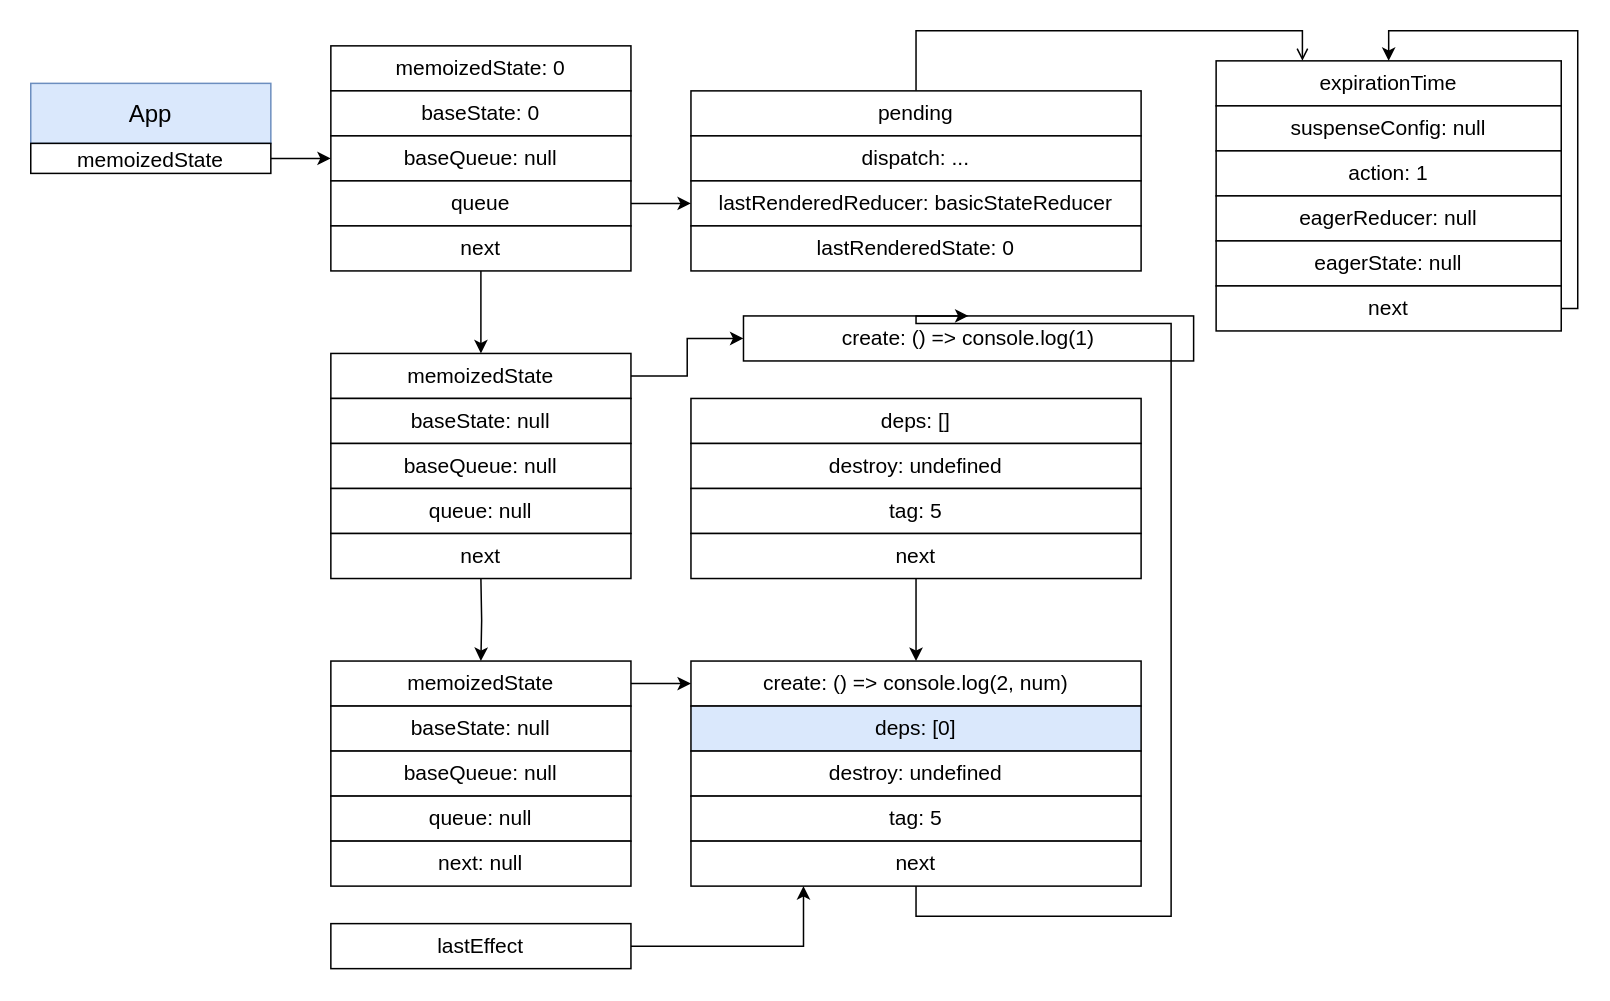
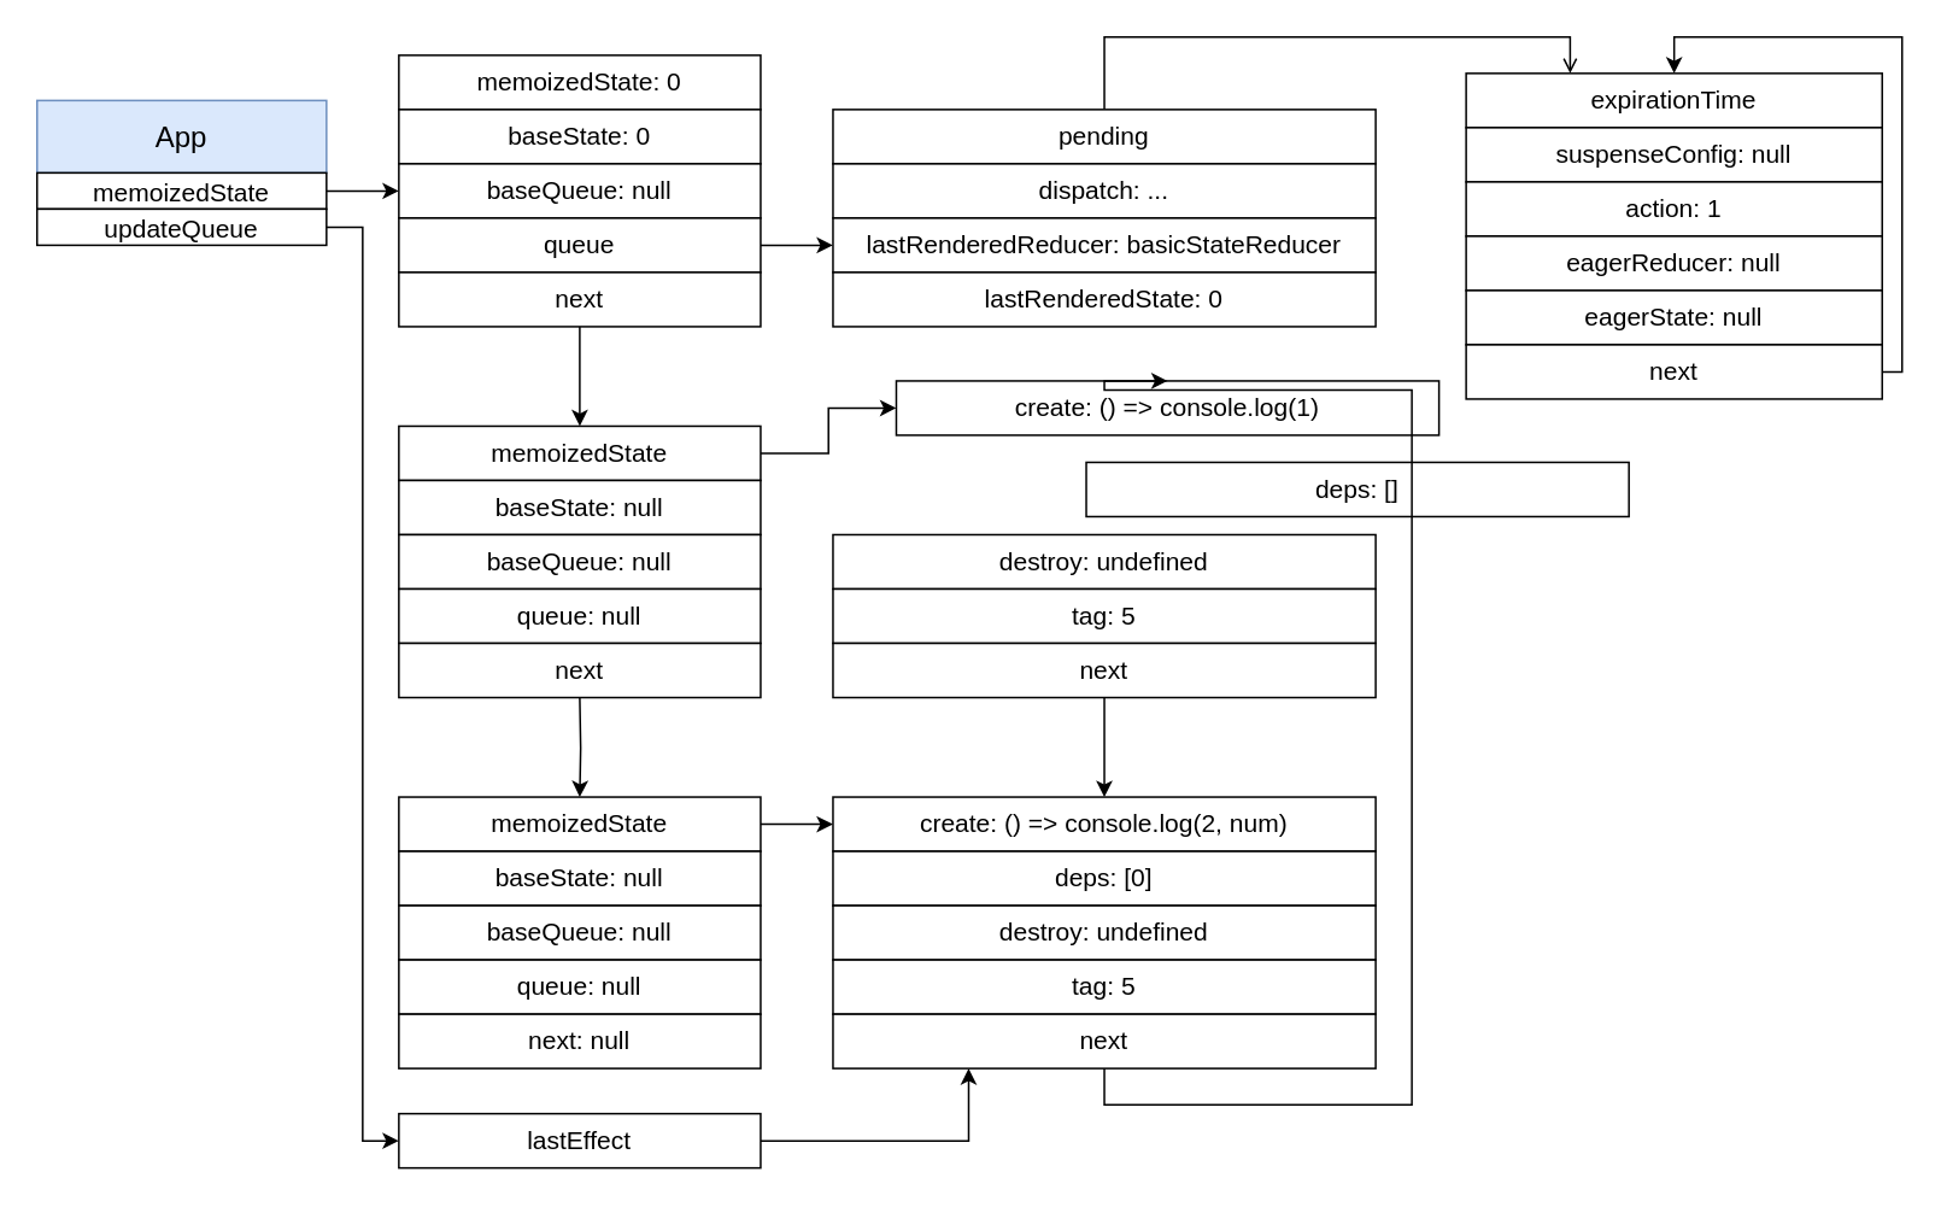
+ <mxCell id="36" value="&lt;font style=&quot;font-size: 14px&quot;&gt;updateQueue&lt;/font&gt;" style="rounded=0;whiteSpace=wrap;html=1;fontSize=16;" parent="1" vertex="1"><mxGeometry x="20" y="115" width="160" height="20" as="geometry" /></mxCell>
- <mxCell id="24" value="deps: []" style="rounded=0;whiteSpace=wrap;html=1;fontSize=14;" parent="1" vertex="1"><mxGeometry x="460" y="265" width="300" height="30" as="geometry" /></mxCell>
+ <mxCell id="24" value="deps: []" style="rounded=0;whiteSpace=wrap;html=1;fontSize=14;" parent="1" vertex="1"><mxGeometry x="600" y="255" width="300" height="30" as="geometry" /></mxCell>
+ <mxCell id="35" style="edgeStyle=orthogonalEdgeStyle;rounded=0;orthogonalLoop=1;jettySize=auto;html=1;exitX=1;exitY=0.5;exitDx=0;exitDy=0;entryX=0;entryY=0.5;entryDx=0;entryDy=0;" parent="1" source="36" target="38" edge="1"><mxGeometry relative="1" as="geometry" /></mxCell>
- <mxCell id="30" value="deps: [0]" style="rounded=0;whiteSpace=wrap;html=1;fontSize=14;fillColor=#dae8fc;" parent="1" vertex="1"><mxGeometry x="460" y="470" width="300" height="30" as="geometry" /></mxCell>
+ <mxCell id="30" value="deps: [0]" style="rounded=0;whiteSpace=wrap;html=1;fontSize=14;" parent="1" vertex="1"><mxGeometry x="460" y="470" width="300" height="30" as="geometry" /></mxCell>
